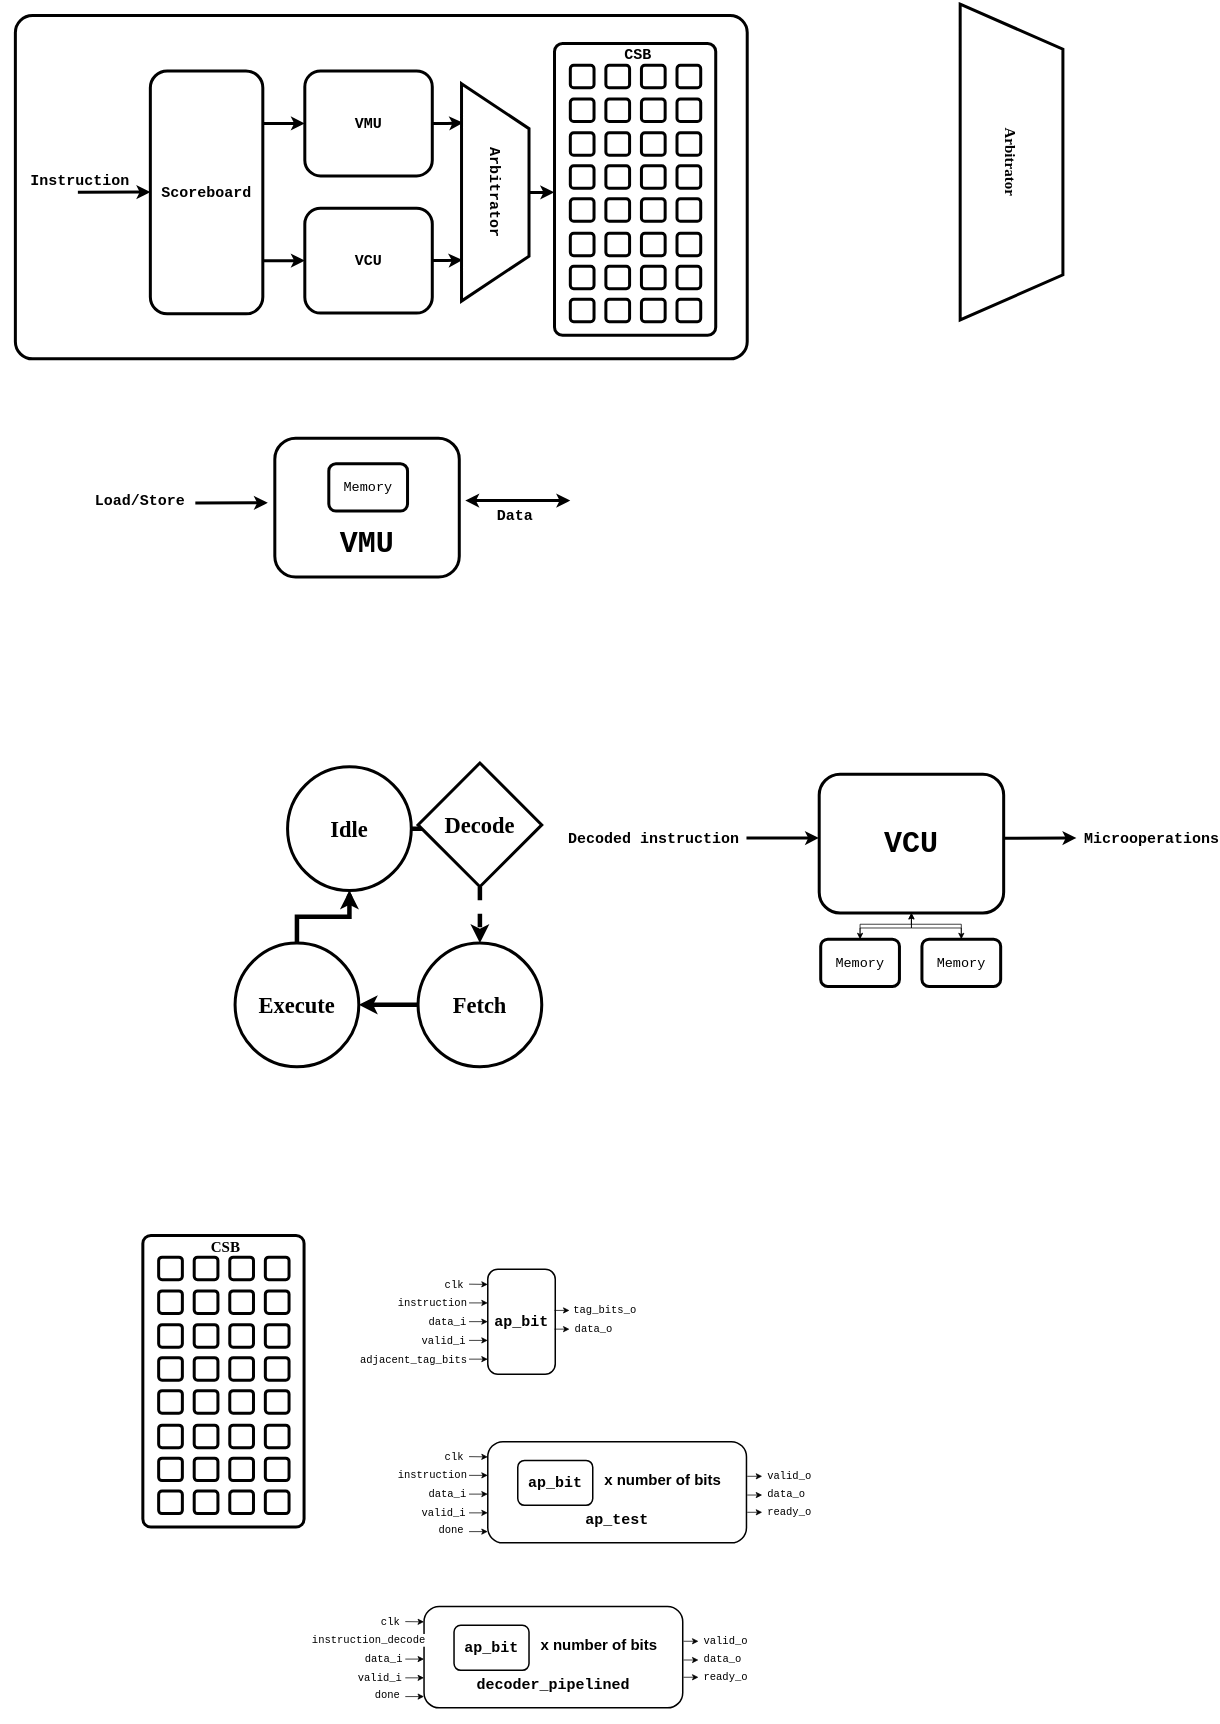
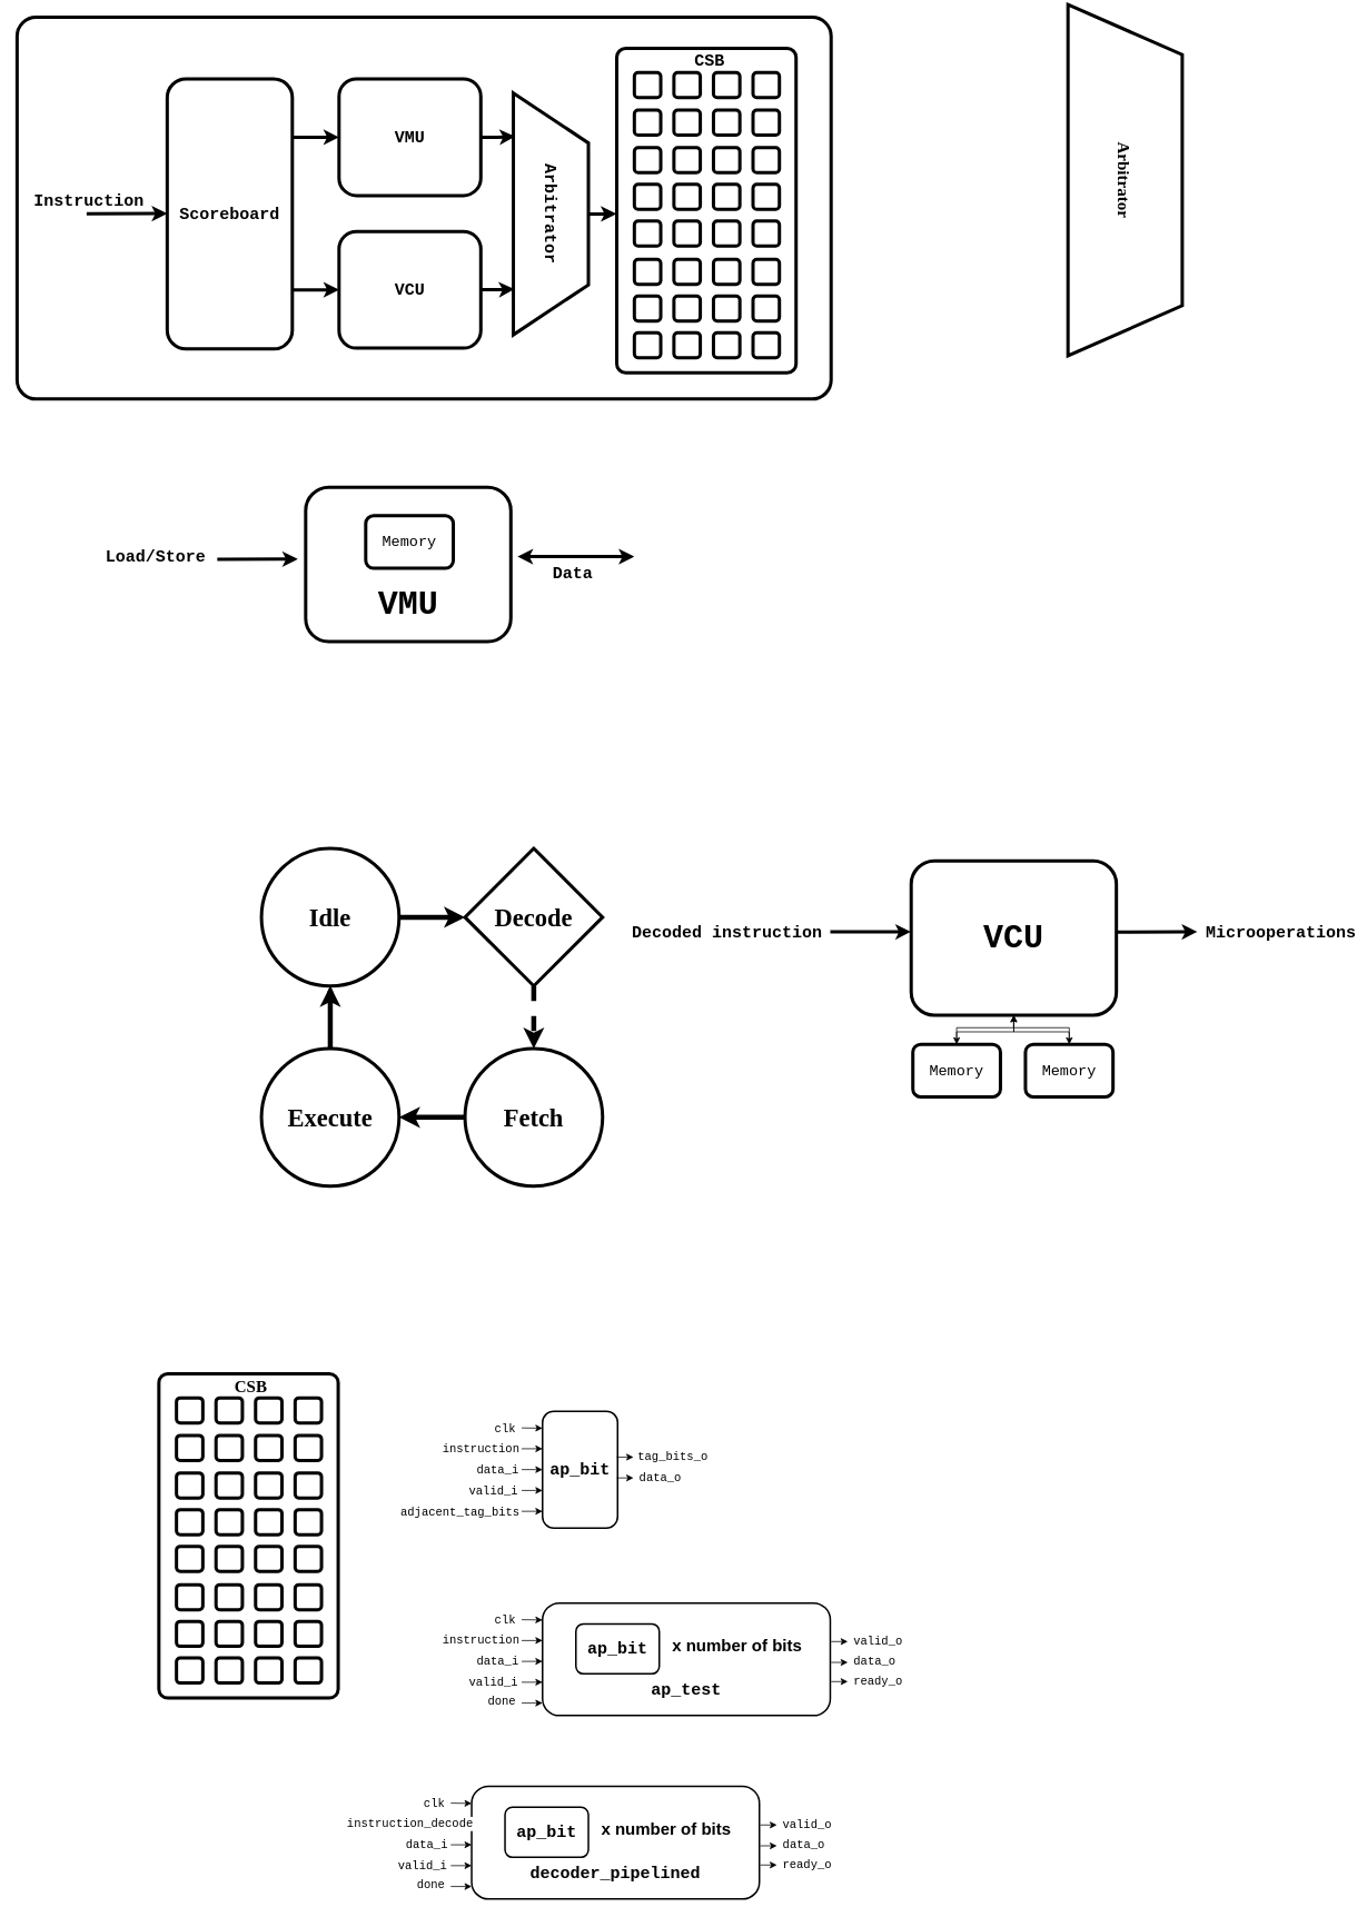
- <mxCell id="95" value="Idle" style="ellipse;whiteSpace=wrap;html=1;aspect=fixed;strokeWidth=4;fontSize=30;fontFamily=Georgia;fontStyle=1" parent="1" vertex="1"><mxGeometry x="383" y="1022" width="165" height="165" as="geometry" /></mxCell>
+ <mxCell id="95" value="Idle" style="ellipse;whiteSpace=wrap;html=1;aspect=fixed;strokeWidth=4;fontSize=30;fontFamily=Georgia;fontStyle=1" parent="1" vertex="1"><mxGeometry x="313" y="1017" width="165" height="165" as="geometry" /></mxCell>
